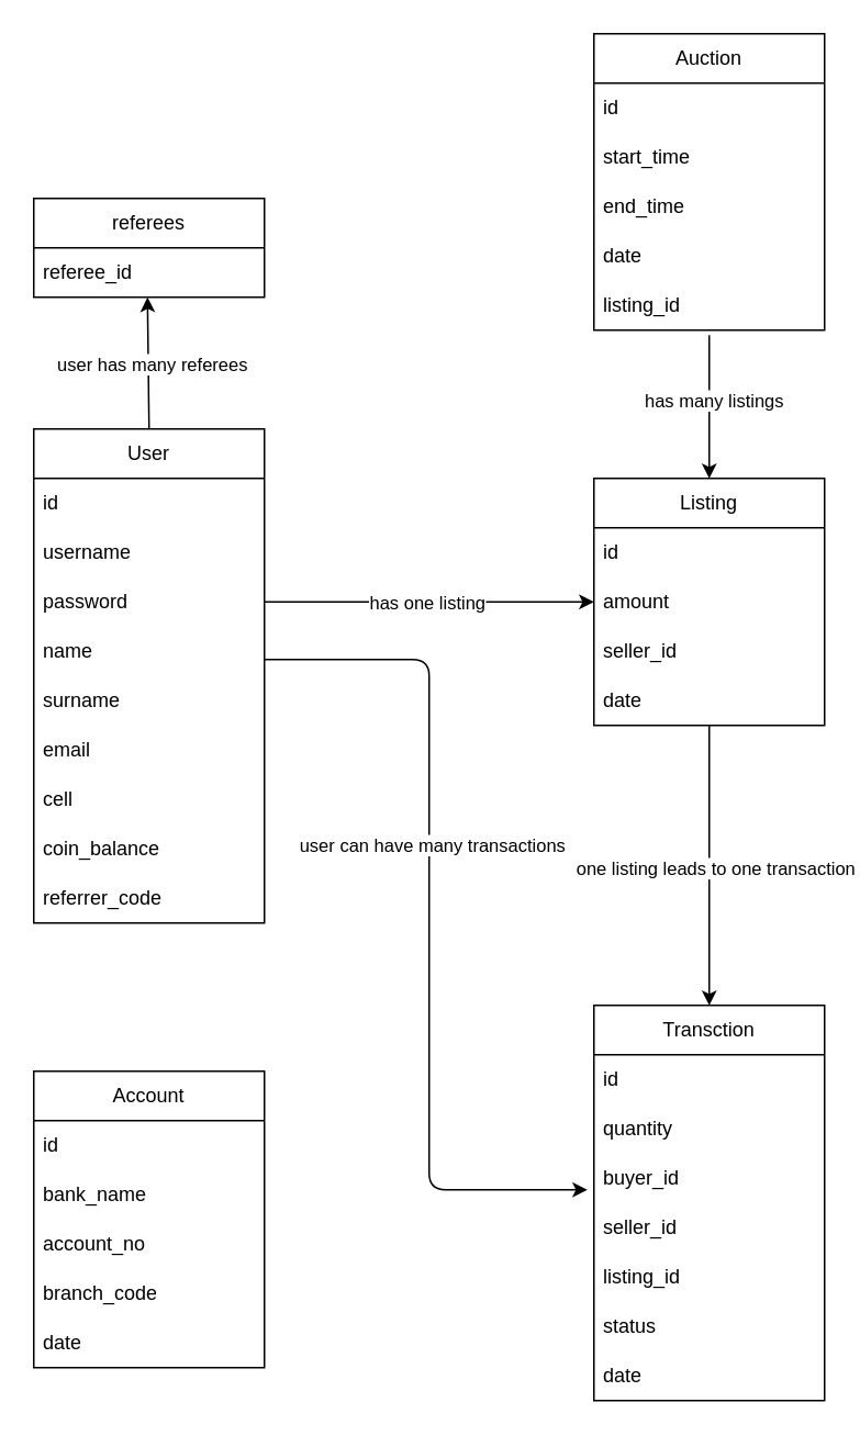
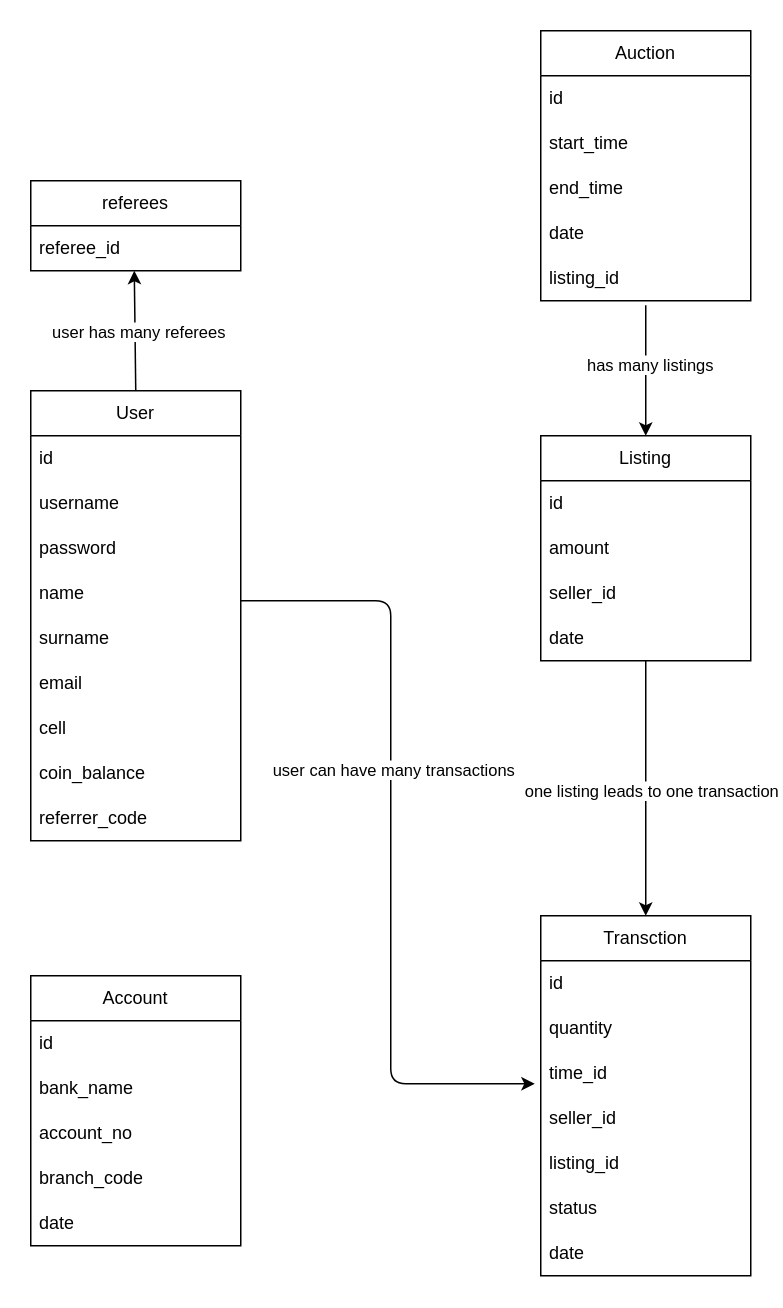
- <mxCell id="43" style="edgeStyle=none;html=1;exitX=1;exitY=0.5;exitDx=0;exitDy=0;" edge="1" parent="1" source="5" target="34"><mxGeometry relative="1" as="geometry" /></mxCell>
- <mxCell id="44" value="has one listing" style="edgeLabel;html=1;align=center;verticalAlign=middle;resizable=0;points=[];" vertex="1" connectable="0" parent="43"><mxGeometry x="-0.017" relative="1" as="geometry"><mxPoint as="offset" /></mxGeometry></mxCell>
- <mxCell id="15" value="buyer_id" style="text;strokeColor=none;fillColor=none;align=left;verticalAlign=middle;spacingLeft=4;spacingRight=4;overflow=hidden;points=[[0,0.5],[1,0.5]];portConstraint=eastwest;rotatable=0;whiteSpace=wrap;html=1;" parent="12" vertex="1"><mxGeometry y="90" width="140" height="30" as="geometry" /></mxCell>
+ <mxCell id="15" value="time_id" style="text;strokeColor=none;fillColor=none;align=left;verticalAlign=middle;spacingLeft=4;spacingRight=4;overflow=hidden;points=[[0,0.5],[1,0.5]];portConstraint=eastwest;rotatable=0;whiteSpace=wrap;html=1;" parent="12" vertex="1"><mxGeometry y="90" width="140" height="30" as="geometry" /></mxCell>
